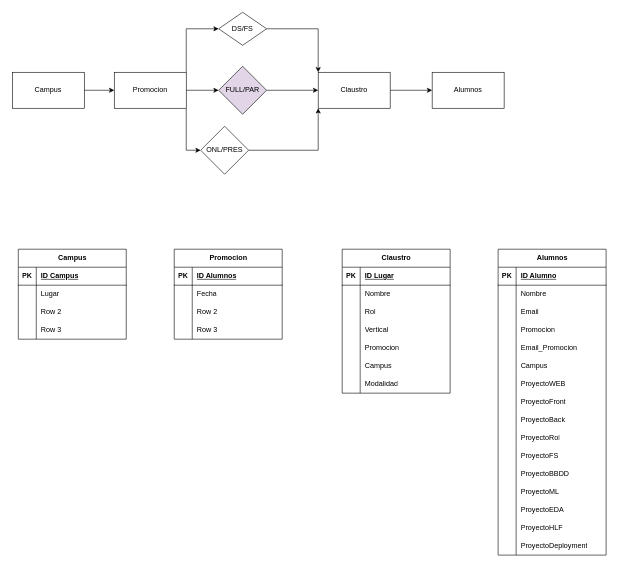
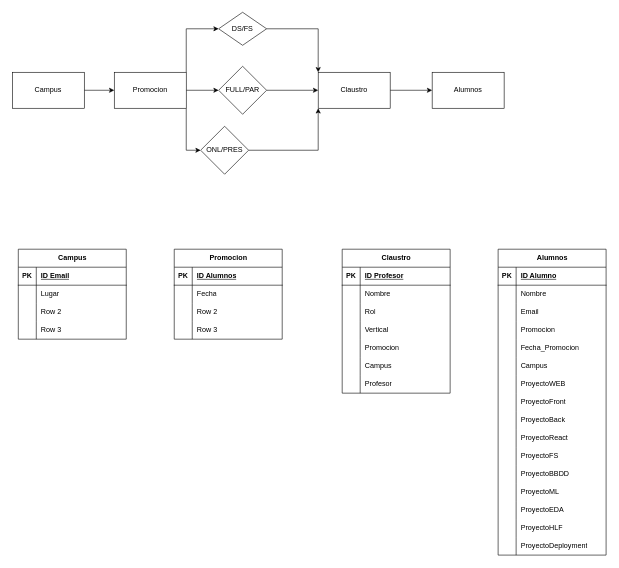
- <mxCell id="14" value="FULL/PAR" style="rhombus;whiteSpace=wrap;html=1;fillColor=#e1d5e7;" vertex="1" parent="1"><mxGeometry x="364" y="110" width="80" height="80" as="geometry" /></mxCell>
+ <mxCell id="14" value="FULL/PAR" style="rhombus;whiteSpace=wrap;html=1;" vertex="1" parent="1"><mxGeometry x="364" y="110" width="80" height="80" as="geometry" /></mxCell>
- <mxCell id="20" value="ID Campus" style="shape=partialRectangle;connectable=0;fillColor=none;top=0;left=0;bottom=0;right=0;align=left;spacingLeft=6;fontStyle=5;overflow=hidden;whiteSpace=wrap;html=1;" vertex="1" parent="18"><mxGeometry x="30" width="150" height="30" as="geometry"><mxRectangle width="150" height="30" as="alternateBounds" /></mxGeometry></mxCell>
+ <mxCell id="20" value="ID Email" style="shape=partialRectangle;connectable=0;fillColor=none;top=0;left=0;bottom=0;right=0;align=left;spacingLeft=6;fontStyle=5;overflow=hidden;whiteSpace=wrap;html=1;" vertex="1" parent="18"><mxGeometry x="30" width="150" height="30" as="geometry"><mxRectangle width="150" height="30" as="alternateBounds" /></mxGeometry></mxCell>
- <mxCell id="46" value="ID Lugar" style="shape=partialRectangle;connectable=0;fillColor=none;top=0;left=0;bottom=0;right=0;align=left;spacingLeft=6;fontStyle=5;overflow=hidden;whiteSpace=wrap;html=1;" vertex="1" parent="44"><mxGeometry x="30" width="150" height="30" as="geometry"><mxRectangle width="150" height="30" as="alternateBounds" /></mxGeometry></mxCell>
+ <mxCell id="46" value="ID Profesor" style="shape=partialRectangle;connectable=0;fillColor=none;top=0;left=0;bottom=0;right=0;align=left;spacingLeft=6;fontStyle=5;overflow=hidden;whiteSpace=wrap;html=1;" vertex="1" parent="44"><mxGeometry x="30" width="150" height="30" as="geometry"><mxRectangle width="150" height="30" as="alternateBounds" /></mxGeometry></mxCell>
- <mxCell id="80" value="Email_Promocion" style="shape=partialRectangle;connectable=0;fillColor=none;top=0;left=0;bottom=0;right=0;align=left;spacingLeft=6;overflow=hidden;whiteSpace=wrap;html=1;" vertex="1" parent="78"><mxGeometry x="30" width="150" height="30" as="geometry"><mxRectangle width="150" height="30" as="alternateBounds" /></mxGeometry></mxCell>
+ <mxCell id="80" value="Fecha_Promocion" style="shape=partialRectangle;connectable=0;fillColor=none;top=0;left=0;bottom=0;right=0;align=left;spacingLeft=6;overflow=hidden;whiteSpace=wrap;html=1;" vertex="1" parent="78"><mxGeometry x="30" width="150" height="30" as="geometry"><mxRectangle width="150" height="30" as="alternateBounds" /></mxGeometry></mxCell>
- <mxCell id="64" value="Modalidad" style="shape=partialRectangle;connectable=0;fillColor=none;top=0;left=0;bottom=0;right=0;align=left;spacingLeft=6;overflow=hidden;whiteSpace=wrap;html=1;" vertex="1" parent="62"><mxGeometry x="30" width="150" height="30" as="geometry"><mxRectangle width="150" height="30" as="alternateBounds" /></mxGeometry></mxCell>
+ <mxCell id="64" value="Profesor" style="shape=partialRectangle;connectable=0;fillColor=none;top=0;left=0;bottom=0;right=0;align=left;spacingLeft=6;overflow=hidden;whiteSpace=wrap;html=1;" vertex="1" parent="62"><mxGeometry x="30" width="150" height="30" as="geometry"><mxRectangle width="150" height="30" as="alternateBounds" /></mxGeometry></mxCell>
- <mxCell id="95" value="Proyecto&lt;span style=&quot;background-color: transparent; color: light-dark(rgb(0, 0, 0), rgb(255, 255, 255));&quot;&gt;Rol&lt;/span&gt;" style="shape=partialRectangle;connectable=0;fillColor=none;top=0;left=0;bottom=0;right=0;align=left;spacingLeft=6;overflow=hidden;whiteSpace=wrap;html=1;" vertex="1" parent="93"><mxGeometry x="30" width="150" height="30" as="geometry"><mxRectangle width="150" height="30" as="alternateBounds" /></mxGeometry></mxCell>
+ <mxCell id="95" value="Proyecto&lt;span style=&quot;background-color: transparent; color: light-dark(rgb(0, 0, 0), rgb(255, 255, 255));&quot;&gt;React&lt;/span&gt;" style="shape=partialRectangle;connectable=0;fillColor=none;top=0;left=0;bottom=0;right=0;align=left;spacingLeft=6;overflow=hidden;whiteSpace=wrap;html=1;" vertex="1" parent="93"><mxGeometry x="30" width="150" height="30" as="geometry"><mxRectangle width="150" height="30" as="alternateBounds" /></mxGeometry></mxCell>
